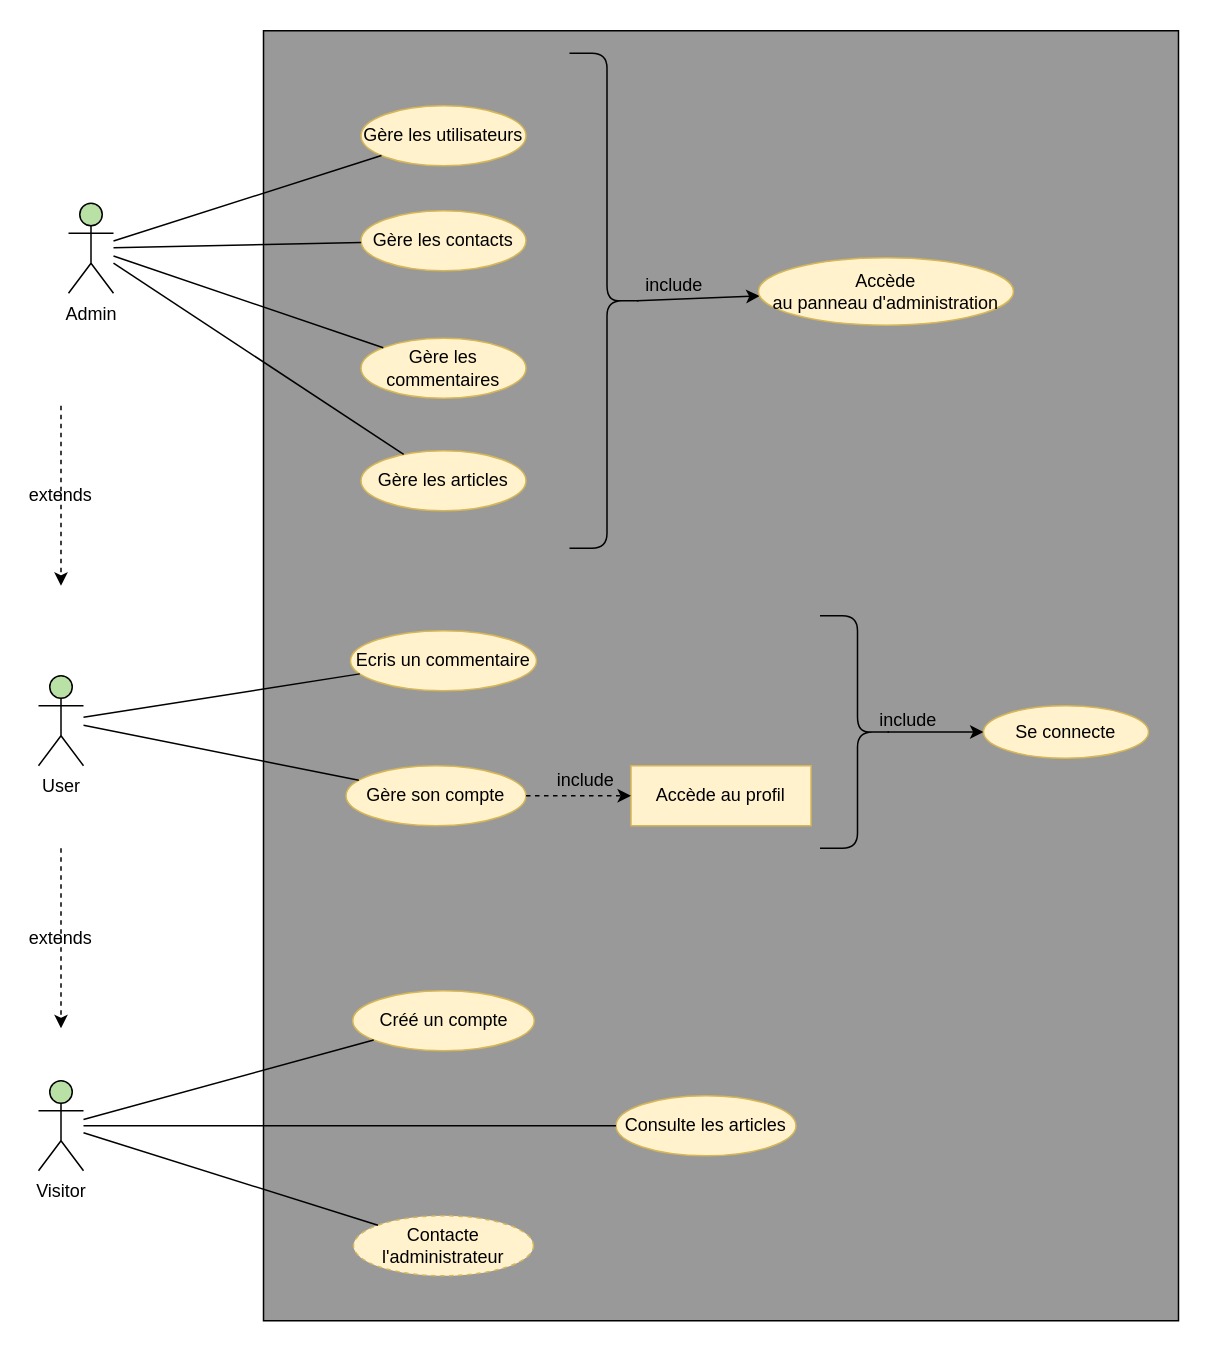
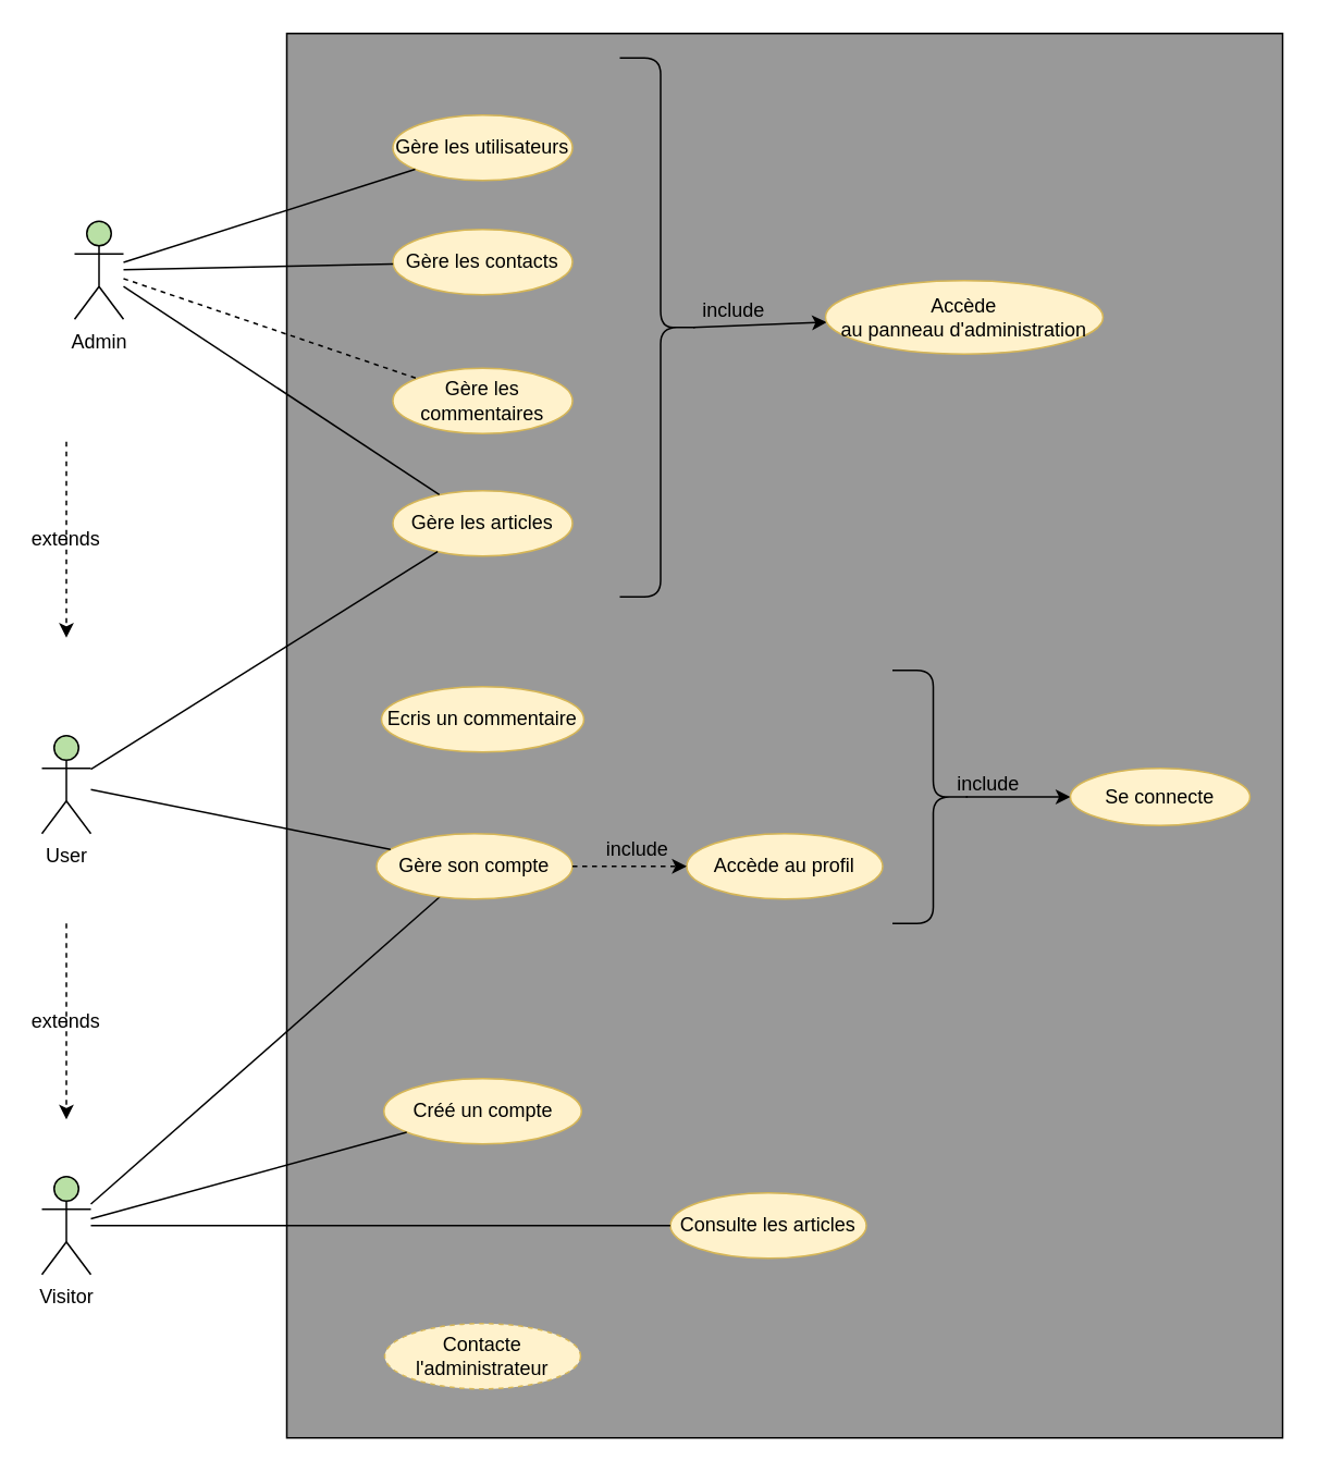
- <mxCell id="21" value="" style="endArrow=none;html=1;" edge="1" parent="1" source="5" target="18"><mxGeometry width="50" height="50" relative="1" as="geometry"><mxPoint x="75" y="219.305" as="sourcePoint" /><mxPoint x="452.347" y="327.6" as="targetPoint" /></mxGeometry></mxCell>
+ <mxCell id="21" value="" style="endArrow=none;html=1;dashed=1;" edge="1" parent="1" source="5" target="18"><mxGeometry width="50" height="50" relative="1" as="geometry"><mxPoint x="75" y="219.305" as="sourcePoint" /><mxPoint x="452.347" y="327.6" as="targetPoint" /></mxGeometry></mxCell>
- <mxCell id="17" value="" style="endArrow=none;html=1;" edge="1" parent="1" source="6" target="14"><mxGeometry width="50" height="50" relative="1" as="geometry"><mxPoint x="75" y="681.15" as="sourcePoint" /><mxPoint x="369.485" y="507.413" as="targetPoint" /></mxGeometry></mxCell>
+ <mxCell id="17" value="" style="endArrow=none;html=1;" edge="1" parent="1" source="6" target="3"><mxGeometry width="50" height="50" relative="1" as="geometry"><mxPoint x="75" y="681.15" as="sourcePoint" /><mxPoint x="369.485" y="507.413" as="targetPoint" /></mxGeometry></mxCell>
- <mxCell id="36" value="Accède au profil" style="whiteSpace=wrap;html=1;fillColor=#fff2cc;strokeColor=#d6b656;rounded=0;" vertex="1" parent="1"><mxGeometry x="420" y="510" width="120" height="40" as="geometry" /></mxCell>
+ <mxCell id="36" value="Accède au profil" style="ellipse;whiteSpace=wrap;html=1;fillColor=#fff2cc;strokeColor=#d6b656;" vertex="1" parent="1"><mxGeometry x="420" y="510" width="120" height="40" as="geometry" /></mxCell>
- <mxCell id="12" value="" style="endArrow=none;html=1;" edge="1" parent="1" source="7" target="9"><mxGeometry width="50" height="50" relative="1" as="geometry"><mxPoint x="75" y="1021.398" as="sourcePoint" /><mxPoint x="308.848" y="887.291" as="targetPoint" /></mxGeometry></mxCell>
+ <mxCell id="12" value="" style="endArrow=none;html=1;" edge="1" parent="1" source="7" target="15"><mxGeometry width="50" height="50" relative="1" as="geometry"><mxPoint x="75" y="1021.398" as="sourcePoint" /><mxPoint x="308.848" y="887.291" as="targetPoint" /></mxGeometry></mxCell>
